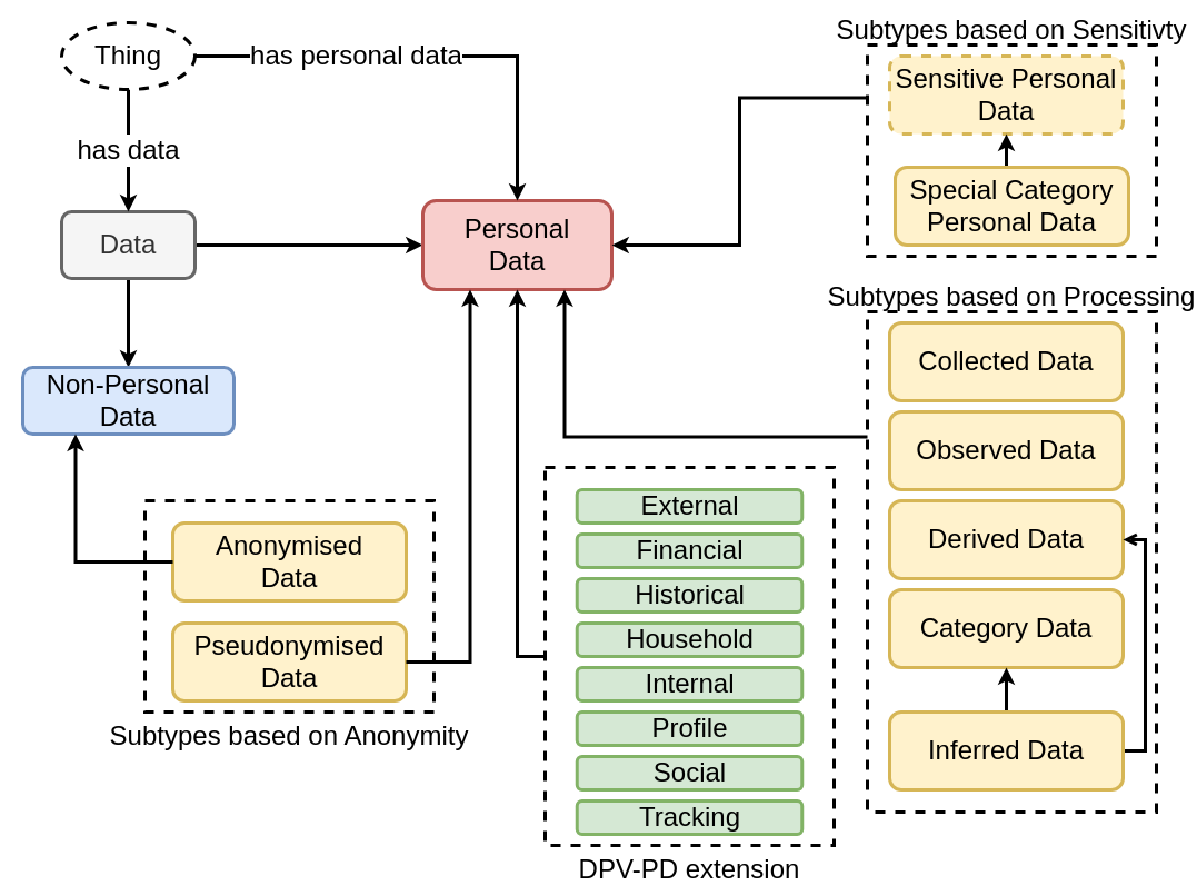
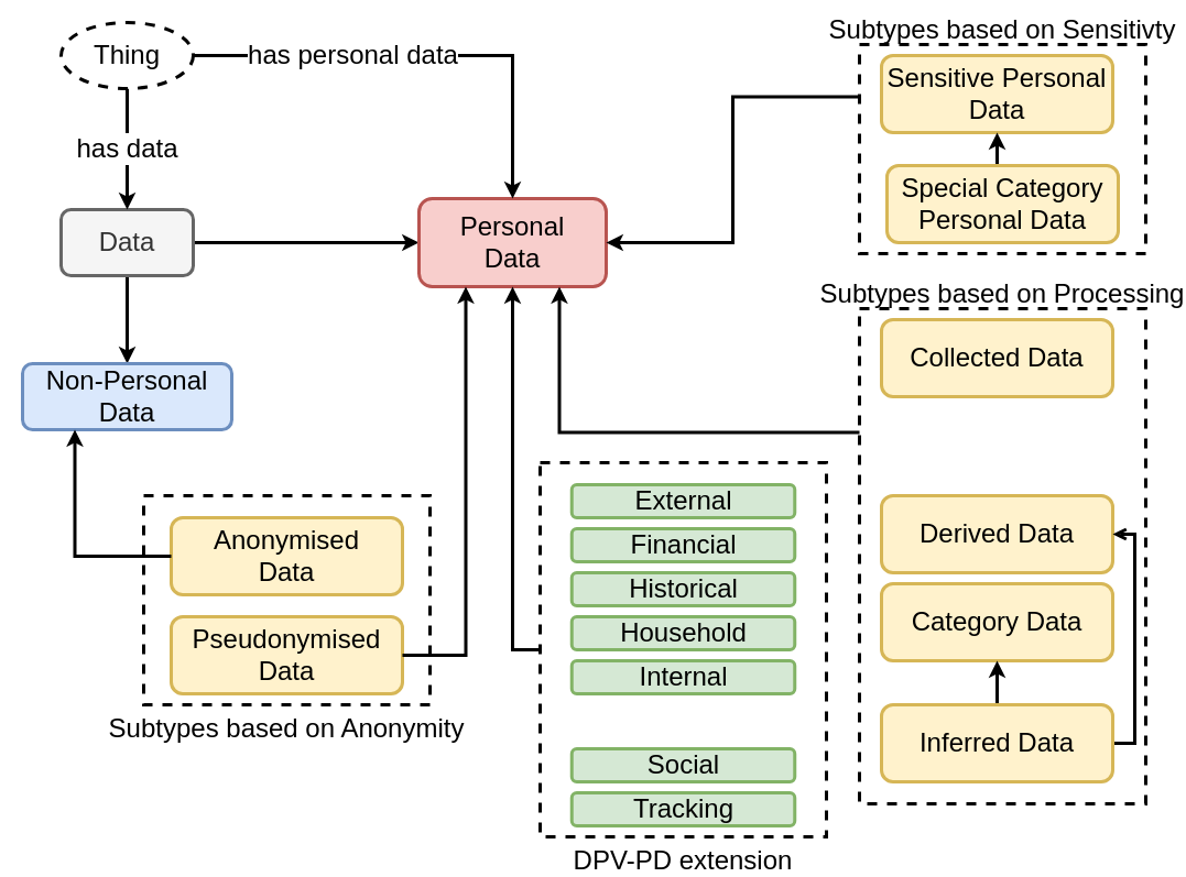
- <mxCell id="10" value="Sensitive Personal Data" style="whiteSpace=wrap;html=1;fontSize=24;rounded=1;fillColor=#fff2cc;strokeColor=#d6b656;strokeWidth=3;dashed=1;" parent="8" vertex="1"><mxGeometry x="20" y="10" width="210" height="70" as="geometry" /></mxCell>
+ <mxCell id="10" value="Sensitive Personal Data" style="whiteSpace=wrap;html=1;fontSize=24;rounded=1;fillColor=#fff2cc;strokeColor=#d6b656;strokeWidth=3;" parent="8" vertex="1"><mxGeometry x="20" y="10" width="210" height="70" as="geometry" /></mxCell>
- <mxCell id="25" value="Observed Data" style="whiteSpace=wrap;html=1;fontSize=24;rounded=1;fillColor=#fff2cc;strokeColor=#d6b656;strokeWidth=3;" parent="22" vertex="1"><mxGeometry x="20" y="90" width="210" height="70" as="geometry" /></mxCell>
- <mxCell id="39" value="Profile" style="whiteSpace=wrap;html=1;fontSize=24;rounded=1;fillColor=#d5e8d4;strokeColor=#82b366;strokeWidth=3;" parent="32" vertex="1"><mxGeometry x="28.75" y="220" width="202.5" height="30" as="geometry" /></mxCell>
